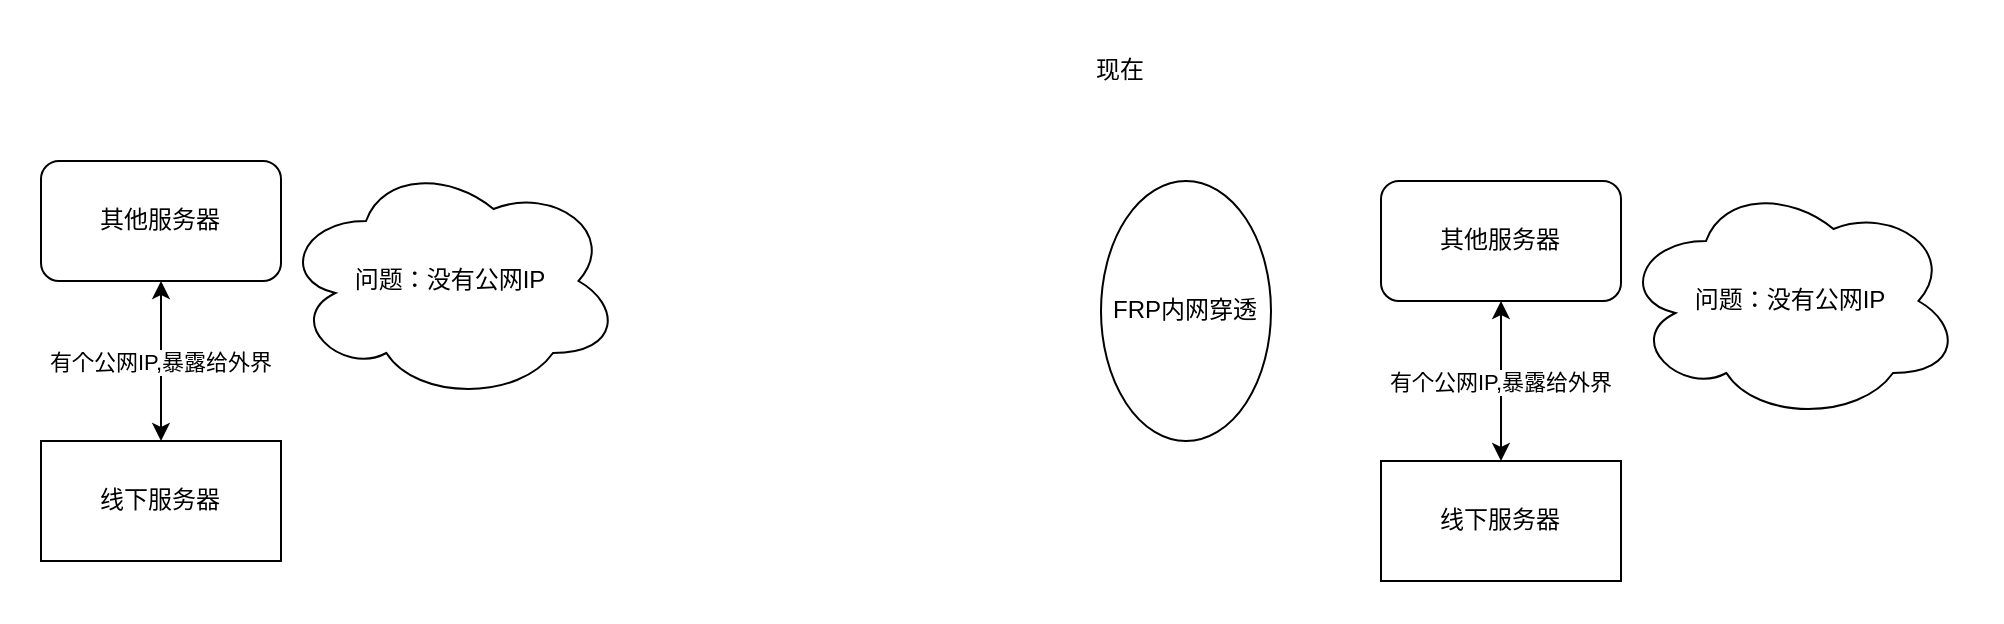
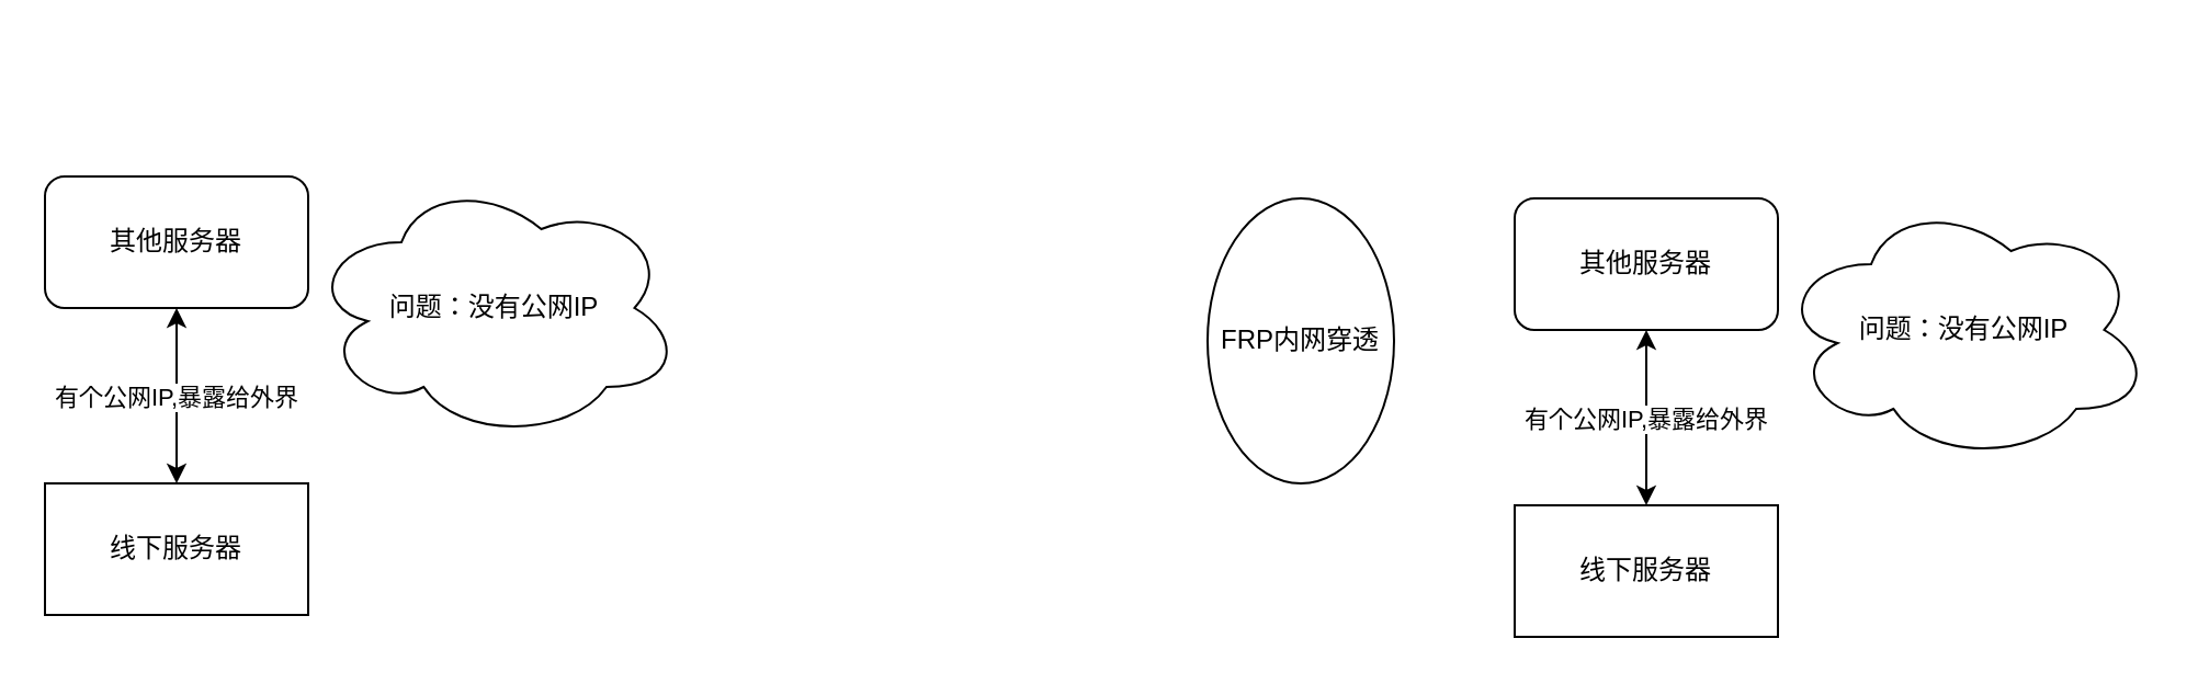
- <mxCell id="7" value="现在" style="text;html=1;align=center;verticalAlign=middle;whiteSpace=wrap;rounded=0;" vertex="1" parent="1"><mxGeometry x="530" y="20" width="60" height="30" as="geometry" /></mxCell>
